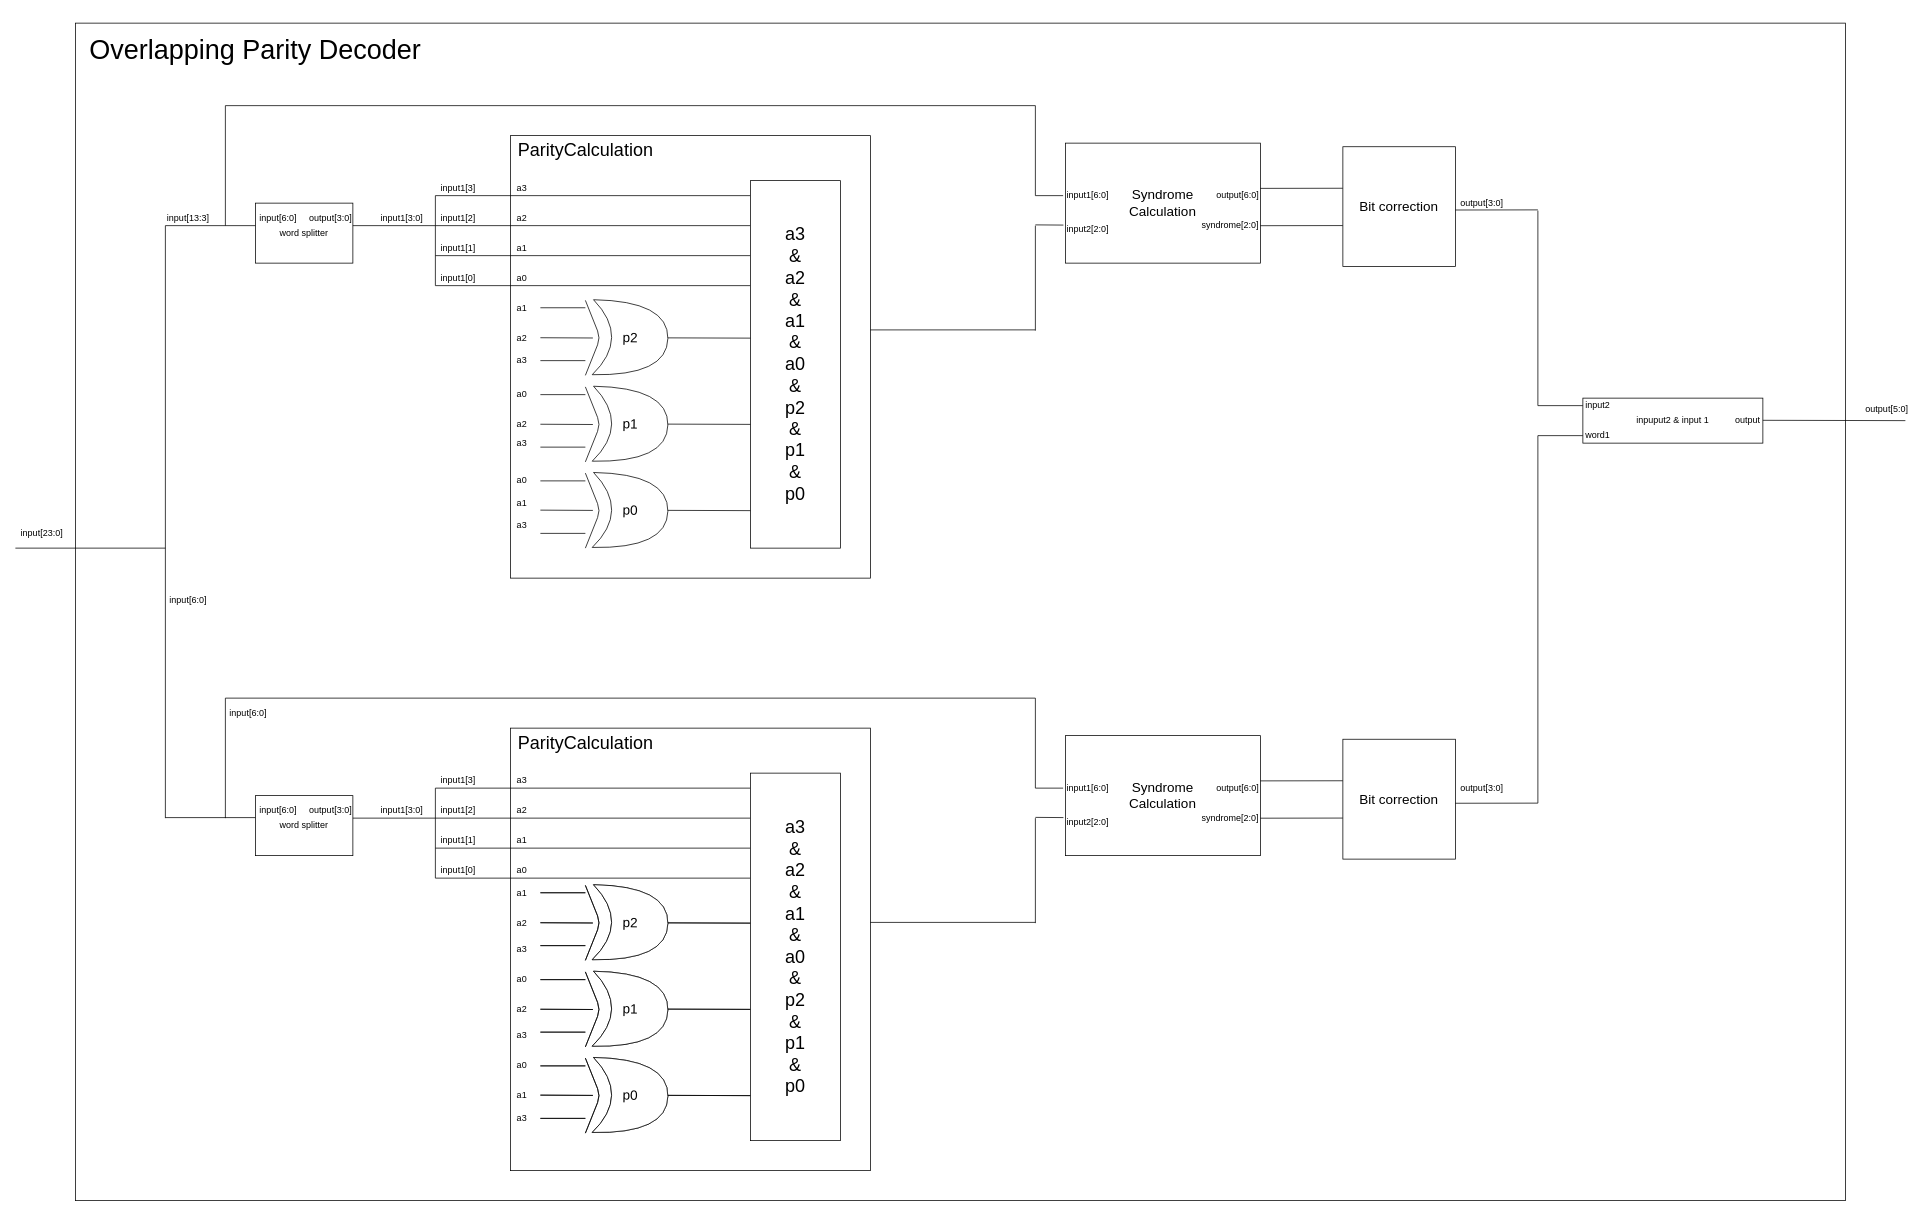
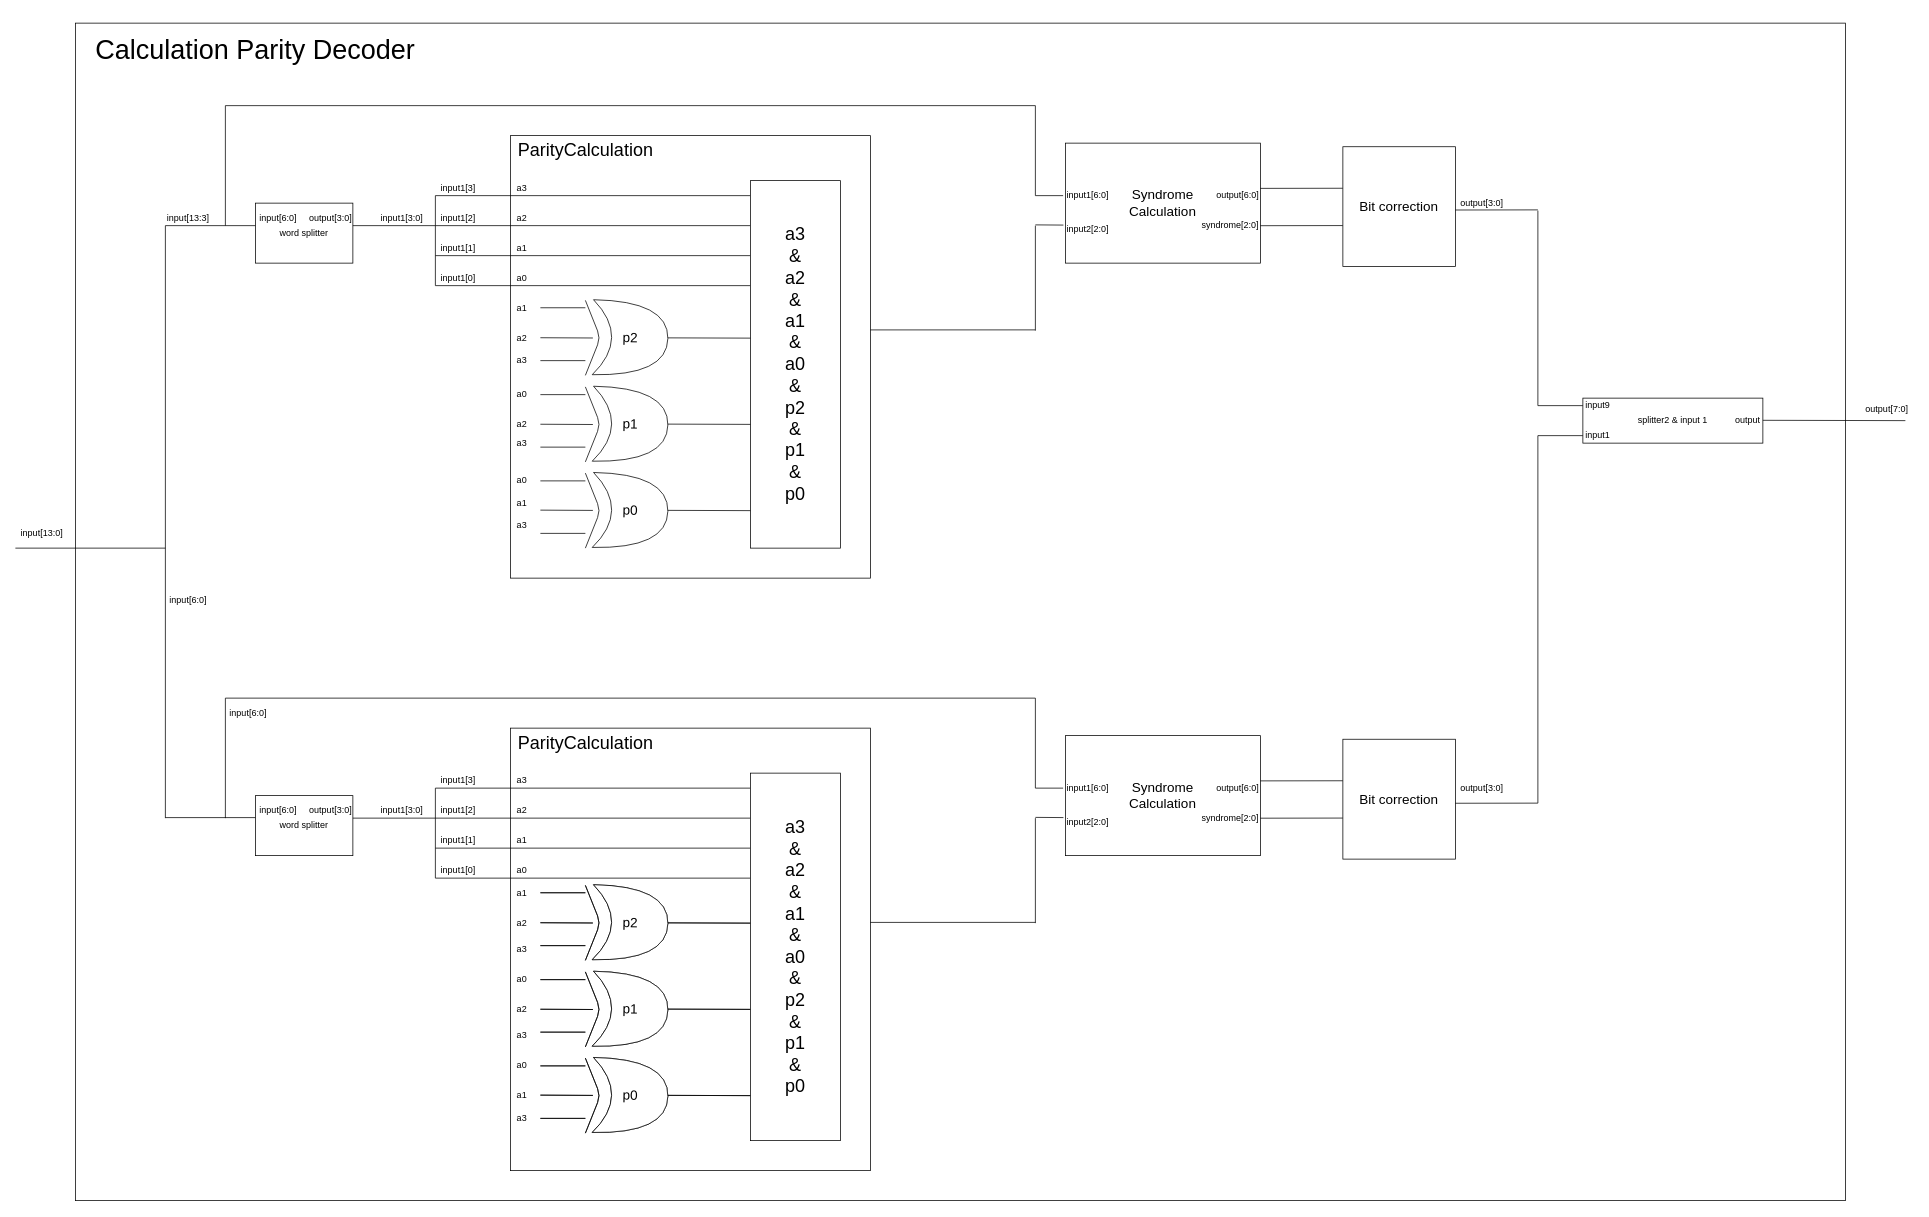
- <mxCell id="171" value="&lt;font style=&quot;font-size: 36px&quot;&gt;Overlapping Parity Decoder&lt;/font&gt;" style="text;html=1;strokeColor=none;fillColor=none;align=center;verticalAlign=middle;whiteSpace=wrap;rounded=0;" vertex="1" parent="1"><mxGeometry x="80" y="20" width="520" height="90" as="geometry" /></mxCell>
+ <mxCell id="171" value="&lt;font style=&quot;font-size: 36px&quot;&gt;Calculation Parity Decoder&lt;/font&gt;" style="text;html=1;strokeColor=none;fillColor=none;align=center;verticalAlign=middle;whiteSpace=wrap;rounded=0;" vertex="1" parent="1"><mxGeometry x="80" y="20" width="520" height="90" as="geometry" /></mxCell>
- <mxCell id="50" value="input2" style="text;html=1;strokeColor=none;fillColor=none;align=center;verticalAlign=middle;whiteSpace=wrap;rounded=0;" vertex="1" parent="1"><mxGeometry x="2110" y="530" width="40" height="20" as="geometry" /></mxCell>
+ <mxCell id="50" value="input9" style="text;html=1;strokeColor=none;fillColor=none;align=center;verticalAlign=middle;whiteSpace=wrap;rounded=0;" vertex="1" parent="1"><mxGeometry x="2110" y="530" width="40" height="20" as="geometry" /></mxCell>
- <mxCell id="54" value="output[5:0]" style="text;html=1;align=center;verticalAlign=middle;resizable=0;points=[];autosize=1;" vertex="1" parent="1"><mxGeometry x="2480" y="535" width="70" height="20" as="geometry" /></mxCell>
+ <mxCell id="54" value="output[7:0]" style="text;html=1;align=center;verticalAlign=middle;resizable=0;points=[];autosize=1;" vertex="1" parent="1"><mxGeometry x="2480" y="535" width="70" height="20" as="geometry" /></mxCell>
- <mxCell id="49" value="inpuput2 &amp;amp; input 1" style="rounded=0;whiteSpace=wrap;html=1;" vertex="1" parent="1"><mxGeometry x="2110" y="530" width="240" height="60" as="geometry" /></mxCell>
+ <mxCell id="49" value="splitter2 &amp;amp; input 1" style="rounded=0;whiteSpace=wrap;html=1;" vertex="1" parent="1"><mxGeometry x="2110" y="530" width="240" height="60" as="geometry" /></mxCell>
- <mxCell id="51" value="word1" style="text;html=1;strokeColor=none;fillColor=none;align=center;verticalAlign=middle;whiteSpace=wrap;rounded=0;" vertex="1" parent="1"><mxGeometry x="2110" y="570" width="40" height="20" as="geometry" /></mxCell>
+ <mxCell id="51" value="input1" style="text;html=1;strokeColor=none;fillColor=none;align=center;verticalAlign=middle;whiteSpace=wrap;rounded=0;" vertex="1" parent="1"><mxGeometry x="2110" y="570" width="40" height="20" as="geometry" /></mxCell>
- <mxCell id="4" value="input[23:0]" style="text;html=1;align=center;verticalAlign=middle;resizable=0;points=[];autosize=1;" vertex="1" parent="1"><mxGeometry x="20" y="700" width="70" height="20" as="geometry" /></mxCell>
+ <mxCell id="4" value="input[13:0]" style="text;html=1;align=center;verticalAlign=middle;resizable=0;points=[];autosize=1;" vertex="1" parent="1"><mxGeometry x="20" y="700" width="70" height="20" as="geometry" /></mxCell>
